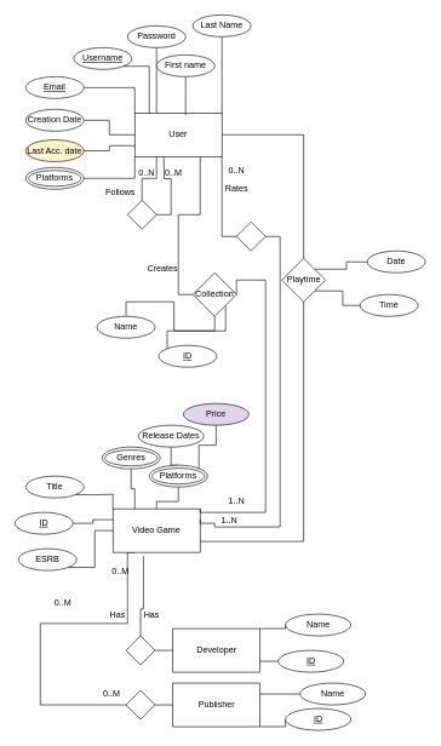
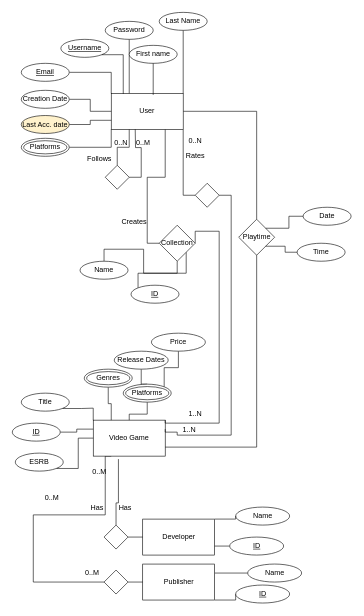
- <mxCell id="78" value="Playtime" style="rhombus;whiteSpace=wrap;html=1;" parent="1" vertex="1"><mxGeometry x="387.5" y="355" width="60" height="60" as="geometry" /></mxCell>
+ <mxCell id="78" value="Playtime" style="rhombus;whiteSpace=wrap;html=1;" parent="1" vertex="1"><mxGeometry x="397.5" y="365" width="60" height="60" as="geometry" /></mxCell>
- <mxCell id="35" value="&lt;div&gt;Price&lt;/div&gt;" style="ellipse;whiteSpace=wrap;html=1;fillColor=#e1d5e7;" parent="1" vertex="1"><mxGeometry x="252" y="555" width="90" height="30" as="geometry" /></mxCell>
+ <mxCell id="35" value="&lt;div&gt;Price&lt;/div&gt;" style="ellipse;whiteSpace=wrap;html=1;" parent="1" vertex="1"><mxGeometry x="252" y="555" width="90" height="30" as="geometry" /></mxCell>
